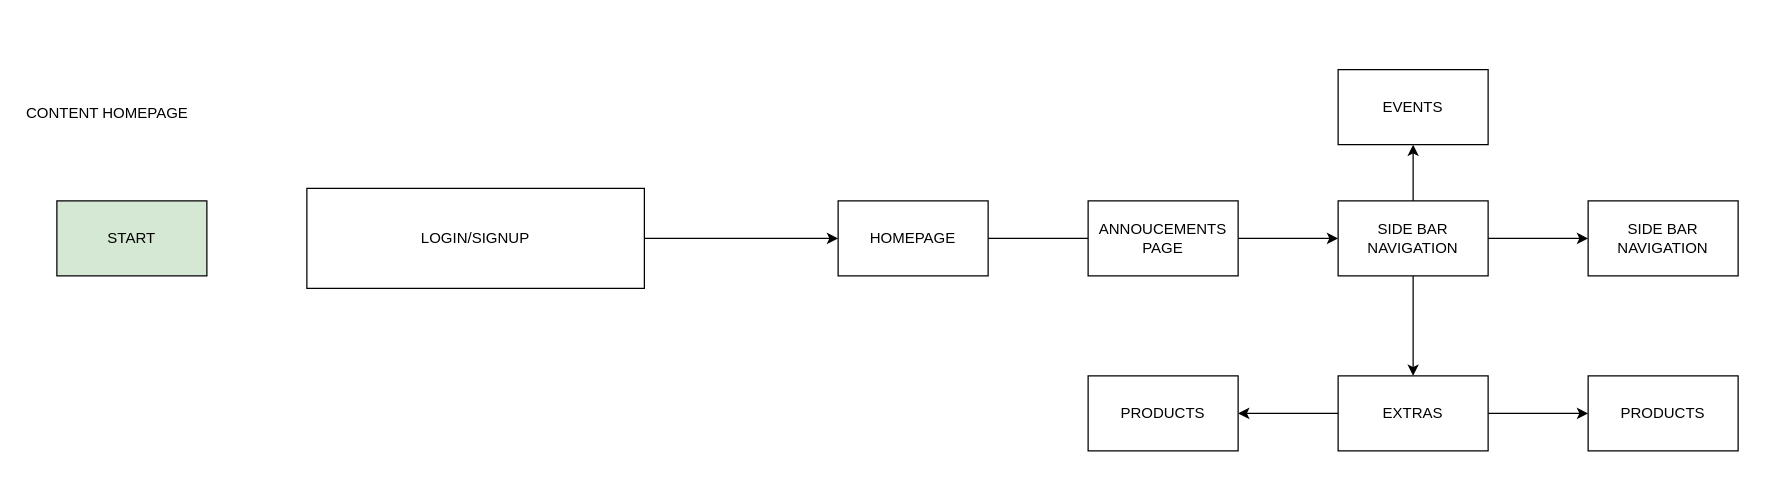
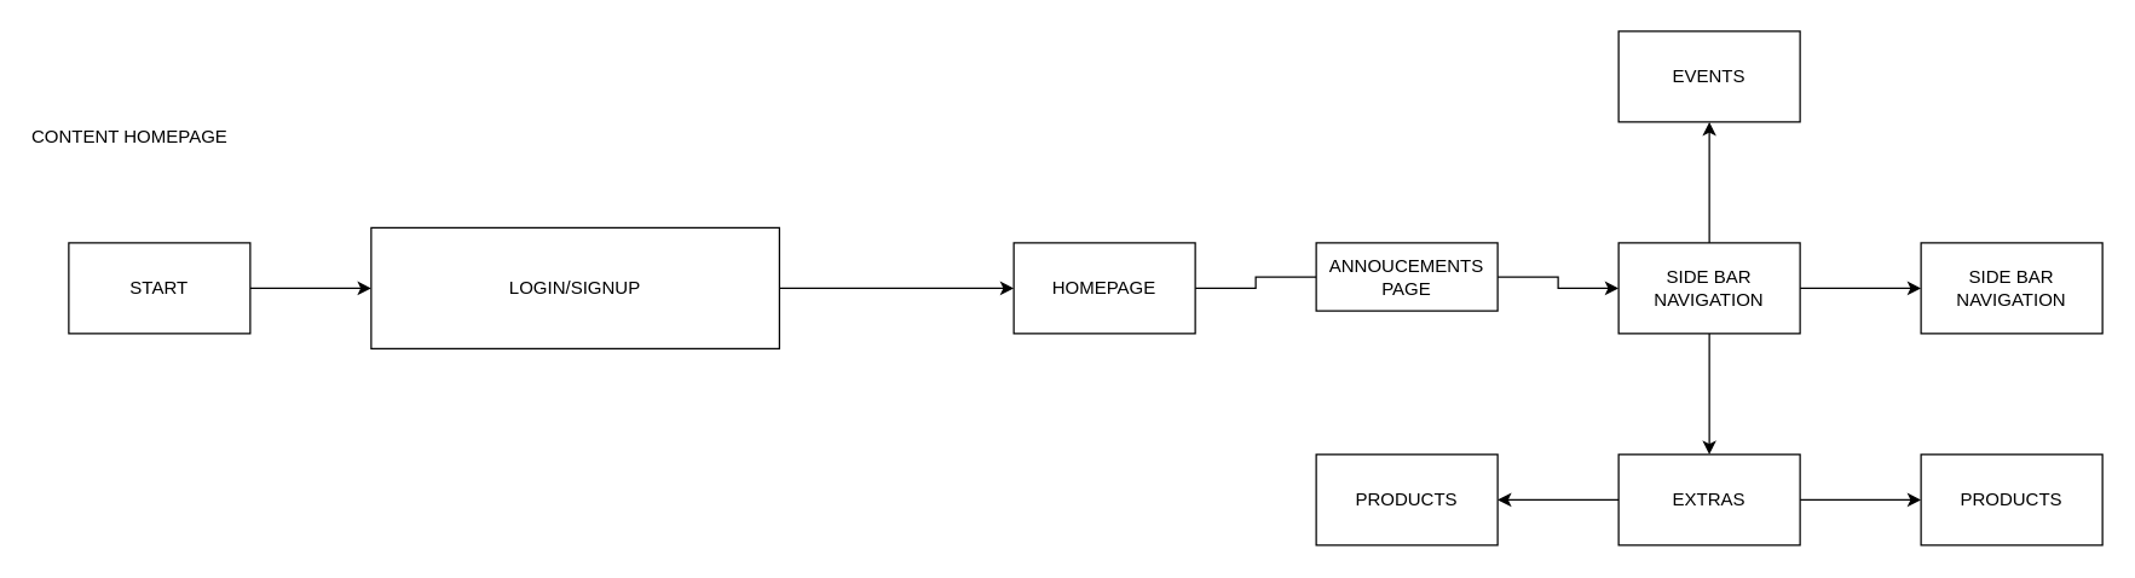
- <mxCell id="15" value="EVENTS" style="whiteSpace=wrap;html=1;rounded=0;" vertex="1" parent="1"><mxGeometry x="1070" y="55" width="120" height="60" as="geometry" /></mxCell>
+ <mxCell id="15" value="EVENTS" style="whiteSpace=wrap;html=1;rounded=0;" vertex="1" parent="1"><mxGeometry x="1070" y="20" width="120" height="60" as="geometry" /></mxCell>
- <mxCell id="3" value="START" style="rounded=0;whiteSpace=wrap;html=1;fillColor=#d5e8d4;" vertex="1" parent="1"><mxGeometry x="45" y="160" width="120" height="60" as="geometry" /></mxCell>
+ <mxCell id="3" value="START" style="rounded=0;whiteSpace=wrap;html=1;" vertex="1" parent="1"><mxGeometry x="45" y="160" width="120" height="60" as="geometry" /></mxCell>
+ <mxCell id="2" value="" style="edgeStyle=orthogonalEdgeStyle;rounded=0;orthogonalLoop=1;jettySize=auto;html=1;" edge="1" parent="1" source="3" target="6"><mxGeometry relative="1" as="geometry" /></mxCell>
- <mxCell id="10" value="ANNOUCEMENTS PAGE" style="whiteSpace=wrap;html=1;rounded=0;" vertex="1" parent="1"><mxGeometry x="870" y="160" width="120" height="60" as="geometry" /></mxCell>
+ <mxCell id="10" value="ANNOUCEMENTS PAGE" style="whiteSpace=wrap;html=1;rounded=0;" vertex="1" parent="1"><mxGeometry x="870" y="160" width="120" height="45" as="geometry" /></mxCell>
